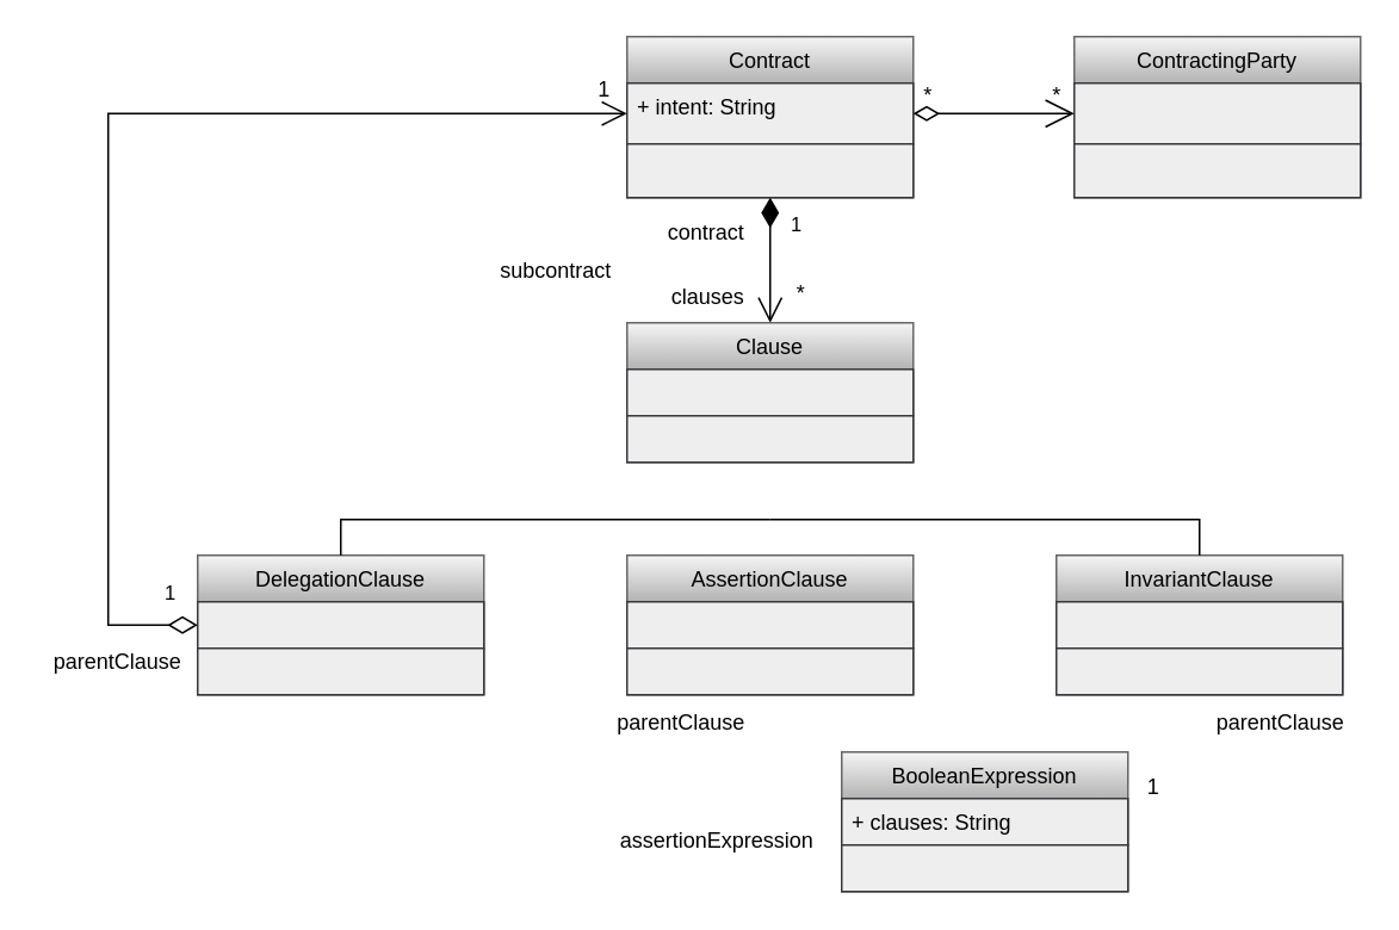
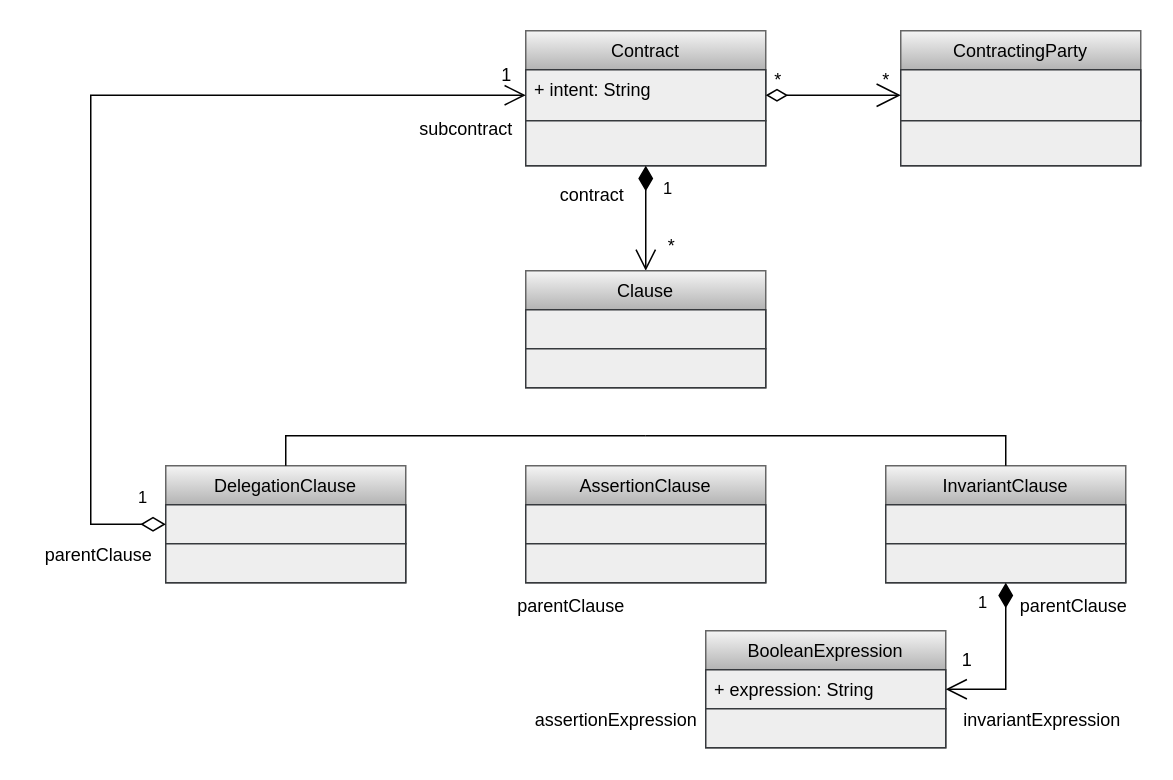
- <mxCell id="29" value="subcontract" style="text;html=1;align=center;verticalAlign=middle;resizable=0;points=[];autosize=1;" parent="1" vertex="1"><mxGeometry x="270" y="141" width="80" height="20" as="geometry" /></mxCell>
+ <mxCell id="29" value="subcontract" style="text;html=1;align=center;verticalAlign=middle;resizable=0;points=[];autosize=1;" parent="1" vertex="1"><mxGeometry x="270" y="76" width="80" height="20" as="geometry" /></mxCell>
- <mxCell id="26" value="clauses" style="text;html=1;align=center;verticalAlign=middle;resizable=0;points=[];autosize=1;" parent="1" vertex="1"><mxGeometry x="365" y="156" width="60" height="20" as="geometry" /></mxCell>
+ <mxCell id="31" value="1" style="endArrow=open;html=1;endSize=12;startArrow=diamondThin;startSize=14;startFill=1;edgeStyle=orthogonalEdgeStyle;align=left;verticalAlign=bottom;exitX=0.5;exitY=1;exitDx=0;exitDy=0;entryX=1;entryY=0.5;entryDx=0;entryDy=0;rounded=0;" parent="1" source="17" target="2" edge="1"><mxGeometry x="0.64" y="-49" relative="1" as="geometry"><mxPoint x="320" y="290" as="sourcePoint" /><mxPoint x="480" y="290" as="targetPoint" /><mxPoint as="offset" /></mxGeometry></mxCell>
- <mxCell id="3" value="+ clauses: String" style="text;strokeColor=#36393d;fillColor=#eeeeee;align=left;verticalAlign=top;spacingLeft=4;spacingRight=4;overflow=hidden;rotatable=0;points=[[0,0.5],[1,0.5]];portConstraint=eastwest;" parent="2" vertex="1"><mxGeometry y="26" width="160" height="26" as="geometry" /></mxCell>
+ <mxCell id="3" value="+ expression: String" style="text;strokeColor=#36393d;fillColor=#eeeeee;align=left;verticalAlign=top;spacingLeft=4;spacingRight=4;overflow=hidden;rotatable=0;points=[[0,0.5],[1,0.5]];portConstraint=eastwest;" parent="2" vertex="1"><mxGeometry y="26" width="160" height="26" as="geometry" /></mxCell>
- <mxCell id="36" value="assertionExpression" style="text;html=1;align=center;verticalAlign=middle;resizable=0;points=[];autosize=1;" parent="1" vertex="1"><mxGeometry x="340" y="460" width="120" height="20" as="geometry" /></mxCell>
+ <mxCell id="36" value="assertionExpression" style="text;html=1;align=center;verticalAlign=middle;resizable=0;points=[];autosize=1;" parent="1" vertex="1"><mxGeometry x="350" y="470" width="120" height="20" as="geometry" /></mxCell>
+ <mxCell id="34" value="invariantExpression" style="text;html=1;align=center;verticalAlign=middle;resizable=0;points=[];autosize=1;" parent="1" vertex="1"><mxGeometry x="634" y="470" width="120" height="20" as="geometry" /></mxCell>
